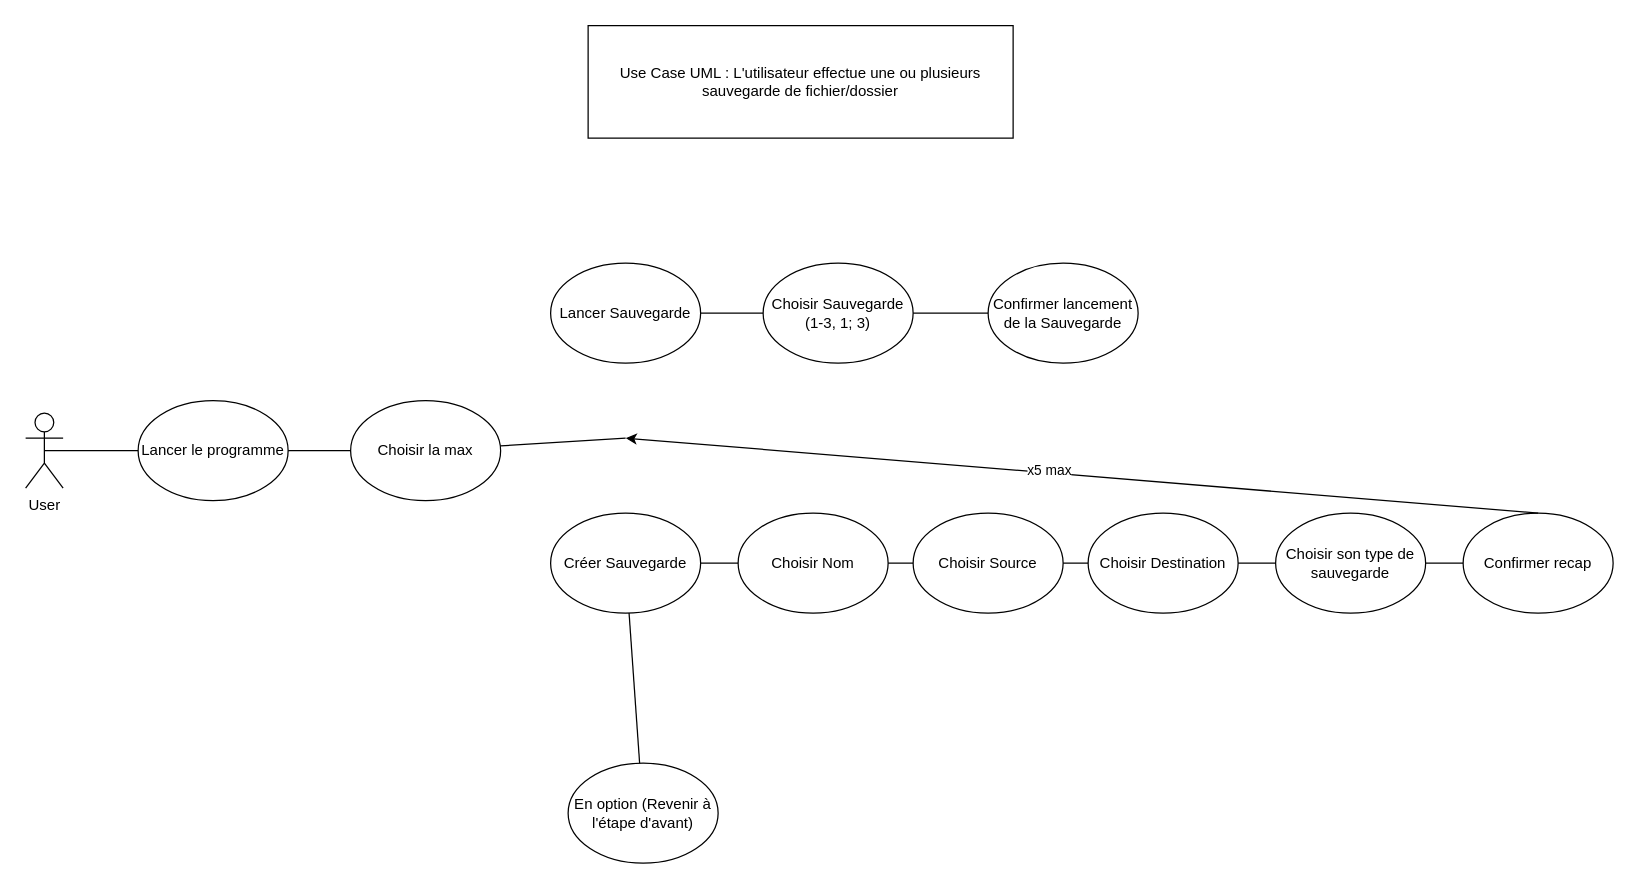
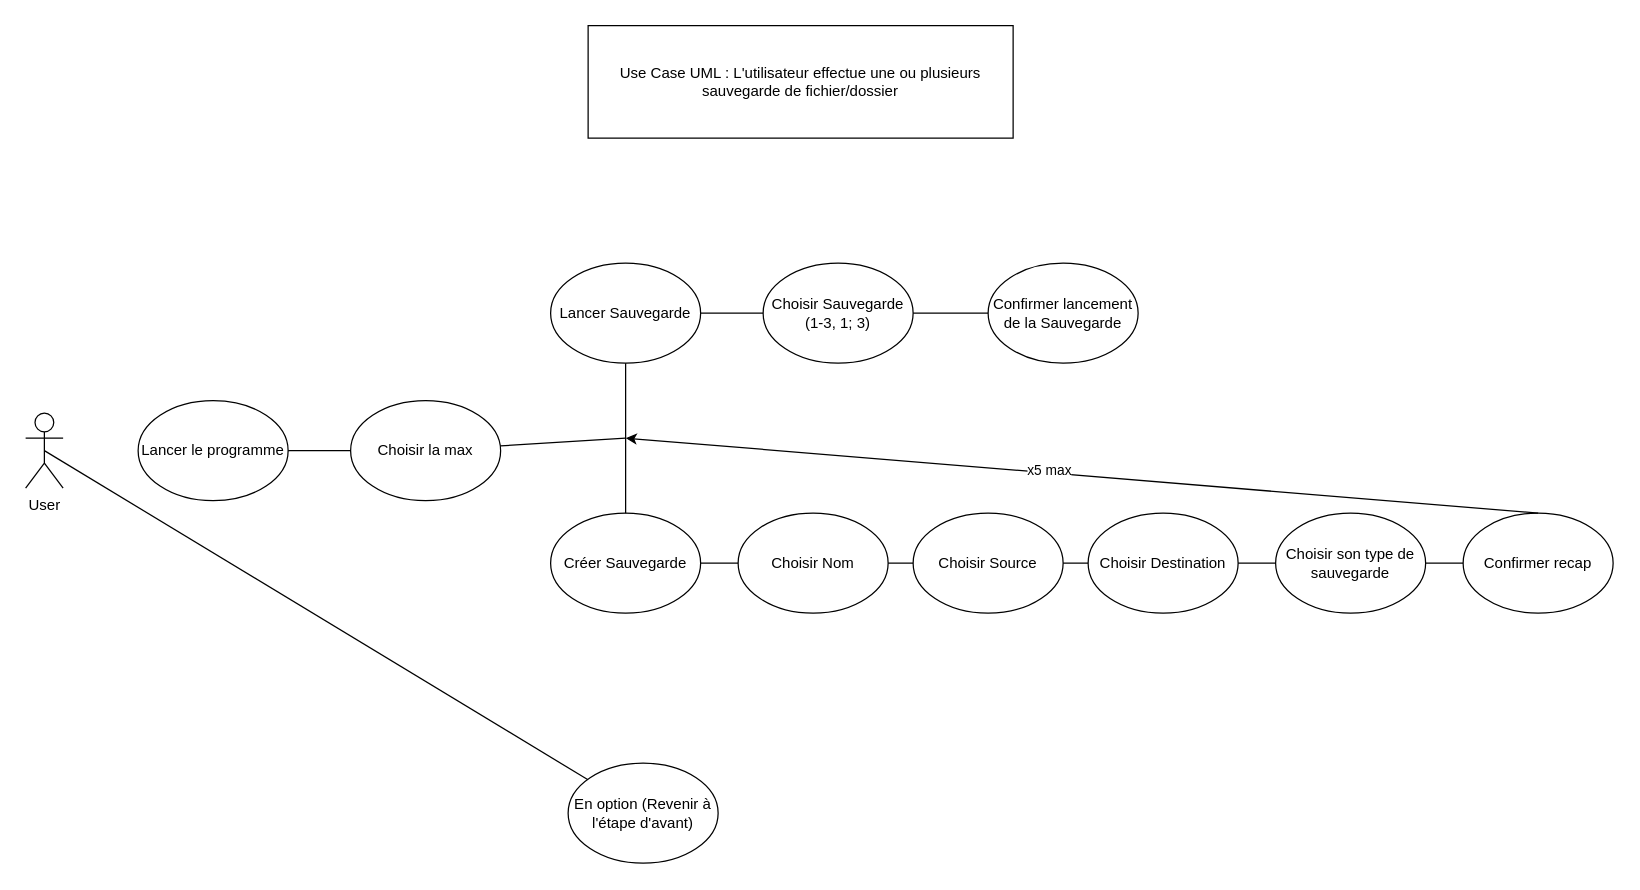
- <mxCell id="16" value="" style="endArrow=none;html=1;rounded=0;exitX=0.5;exitY=0.5;exitDx=0;exitDy=0;exitPerimeter=0;" edge="1" parent="1" source="2" target="8"><mxGeometry width="50" height="50" relative="1" as="geometry"><mxPoint x="50" y="530" as="sourcePoint" /><mxPoint x="100" y="480" as="targetPoint" /></mxGeometry></mxCell>
+ <mxCell id="16" value="" style="endArrow=none;html=1;rounded=0;exitX=0.5;exitY=0.5;exitDx=0;exitDy=0;exitPerimeter=0;" edge="1" parent="1" source="2" target="10"><mxGeometry width="50" height="50" relative="1" as="geometry"><mxPoint x="50" y="530" as="sourcePoint" /><mxPoint x="100" y="480" as="targetPoint" /></mxGeometry></mxCell>
- <mxCell id="21" value="" style="endArrow=none;html=1;rounded=0;" edge="1" parent="1" source="12" target="10"><mxGeometry width="50" height="50" relative="1" as="geometry"><mxPoint x="85" y="410" as="sourcePoint" /><mxPoint x="160" y="410" as="targetPoint" /></mxGeometry></mxCell>
+ <mxCell id="21" value="" style="endArrow=none;html=1;rounded=0;" edge="1" parent="1" source="12" target="13"><mxGeometry width="50" height="50" relative="1" as="geometry"><mxPoint x="85" y="410" as="sourcePoint" /><mxPoint x="160" y="410" as="targetPoint" /></mxGeometry></mxCell>
